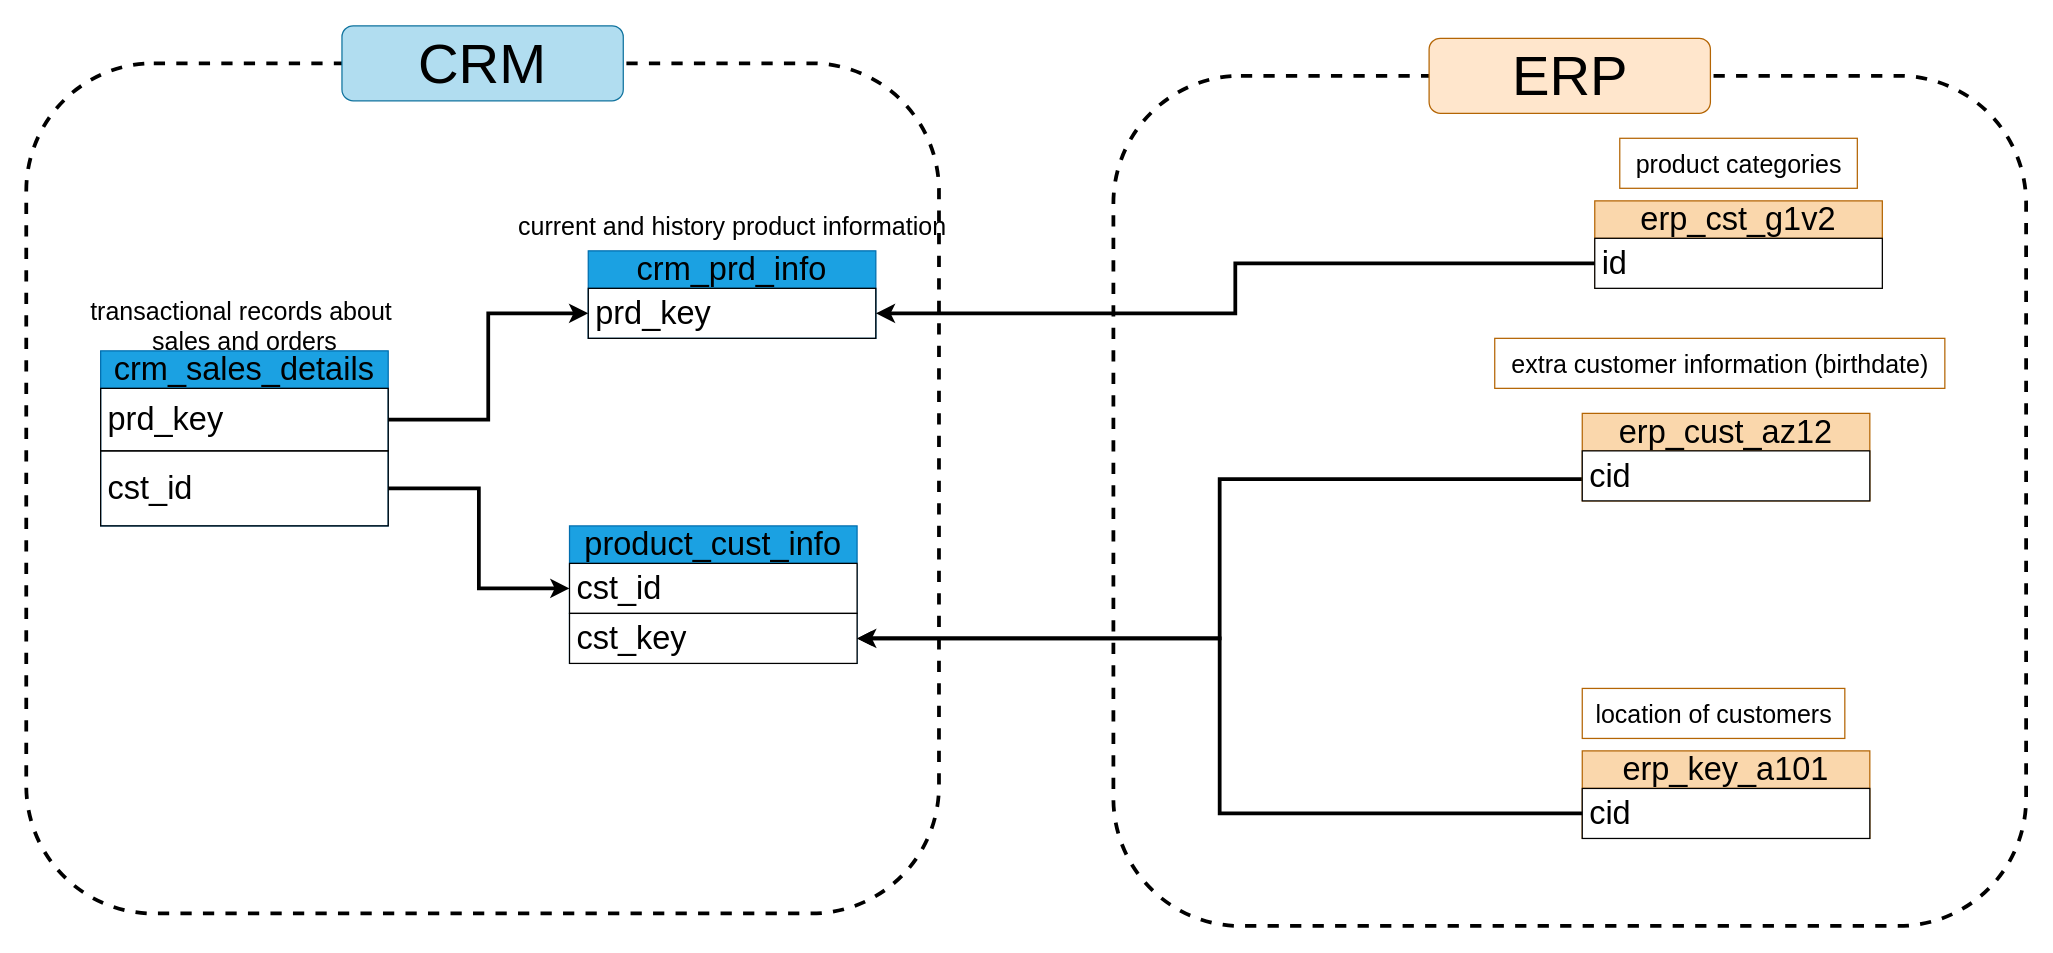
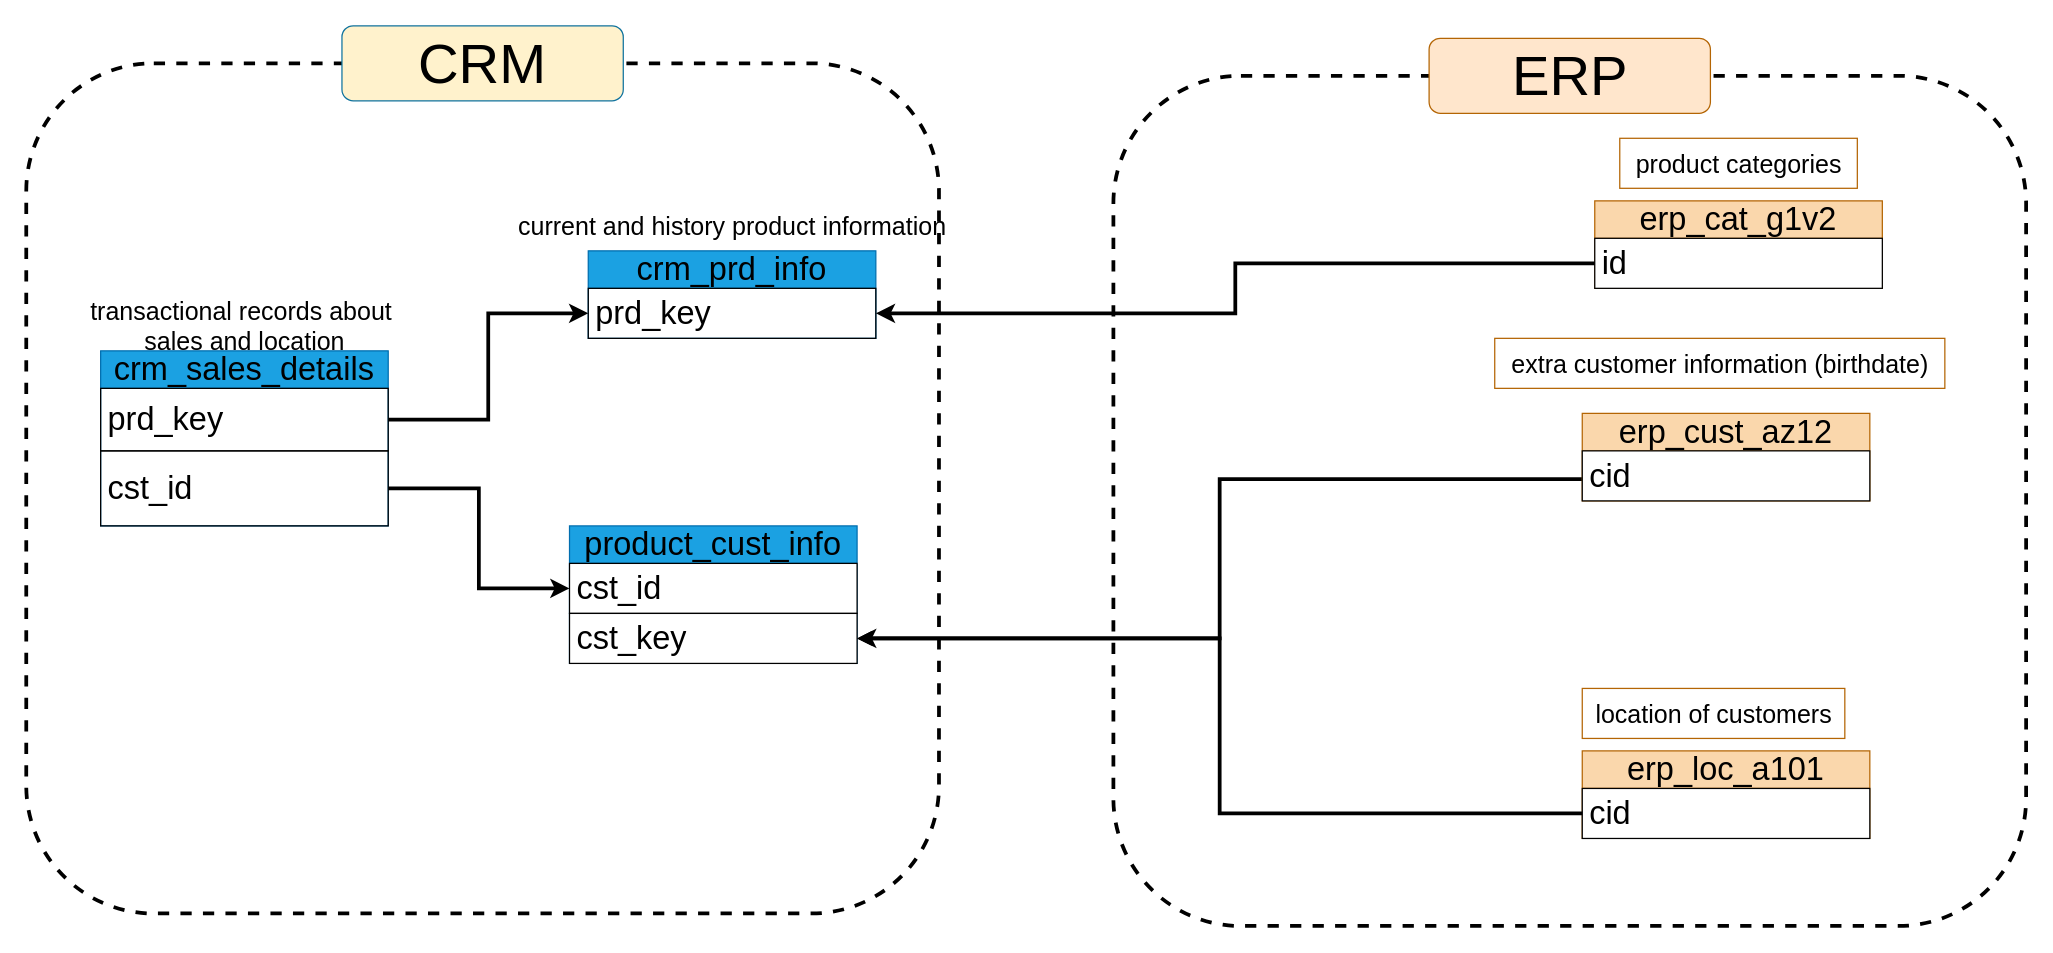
- <mxCell id="29" value="&lt;font style=&quot;font-size: 45px;&quot;&gt;CRM&lt;/font&gt;" style="rounded=1;whiteSpace=wrap;html=1;fillColor=#b1ddf0;strokeColor=#10739e;" vertex="1" parent="1"><mxGeometry x="273" y="20" width="225" height="60" as="geometry" /></mxCell>
+ <mxCell id="29" value="&lt;font style=&quot;font-size: 45px;&quot;&gt;CRM&lt;/font&gt;" style="rounded=1;whiteSpace=wrap;html=1;fillColor=#fff2cc;strokeColor=#10739e;" vertex="1" parent="1"><mxGeometry x="273" y="20" width="225" height="60" as="geometry" /></mxCell>
- <mxCell id="22" value="&lt;font style=&quot;color: rgb(0, 0, 0);&quot;&gt;erp_cst_g1v2&lt;/font&gt;" style="swimlane;fontStyle=0;childLayout=stackLayout;horizontal=1;startSize=30;horizontalStack=0;resizeParent=1;resizeParentMax=0;resizeLast=0;collapsible=1;marginBottom=0;whiteSpace=wrap;html=1;fontSize=26;fillColor=#fad7ac;strokeColor=#b46504;" vertex="1" parent="1"><mxGeometry x="1275" y="160" width="230" height="70" as="geometry" /></mxCell>
+ <mxCell id="22" value="&lt;font style=&quot;color: rgb(0, 0, 0);&quot;&gt;erp_cat_g1v2&lt;/font&gt;" style="swimlane;fontStyle=0;childLayout=stackLayout;horizontal=1;startSize=30;horizontalStack=0;resizeParent=1;resizeParentMax=0;resizeLast=0;collapsible=1;marginBottom=0;whiteSpace=wrap;html=1;fontSize=26;fillColor=#fad7ac;strokeColor=#b46504;" vertex="1" parent="1"><mxGeometry x="1275" y="160" width="230" height="70" as="geometry" /></mxCell>
- <mxCell id="11" value="&lt;span style=&quot;font-size: 20px;&quot;&gt;transactional records about&amp;nbsp;&lt;/span&gt;&lt;div&gt;&lt;span style=&quot;font-size: 20px;&quot;&gt;sales and orders&lt;/span&gt;&lt;/div&gt;" style="text;html=1;align=center;verticalAlign=middle;resizable=0;points=[];autosize=1;strokeColor=none;fillColor=none;" vertex="1" parent="1"><mxGeometry x="60" y="230" width="270" height="60" as="geometry" /></mxCell>
+ <mxCell id="11" value="&lt;span style=&quot;font-size: 20px;&quot;&gt;transactional records about&amp;nbsp;&lt;/span&gt;&lt;div&gt;&lt;span style=&quot;font-size: 20px;&quot;&gt;sales and location&lt;/span&gt;&lt;/div&gt;" style="text;html=1;align=center;verticalAlign=middle;resizable=0;points=[];autosize=1;strokeColor=none;fillColor=none;" vertex="1" parent="1"><mxGeometry x="60" y="230" width="270" height="60" as="geometry" /></mxCell>
- <mxCell id="18" value="&lt;font style=&quot;color: rgb(0, 0, 0);&quot;&gt;erp_key_a101&lt;/font&gt;" style="swimlane;fontStyle=0;childLayout=stackLayout;horizontal=1;startSize=30;horizontalStack=0;resizeParent=1;resizeParentMax=0;resizeLast=0;collapsible=1;marginBottom=0;whiteSpace=wrap;html=1;fontSize=26;fillColor=#fad7ac;strokeColor=#b46504;" vertex="1" parent="1"><mxGeometry x="1265" y="600" width="230" height="70" as="geometry" /></mxCell>
+ <mxCell id="18" value="&lt;font style=&quot;color: rgb(0, 0, 0);&quot;&gt;erp_loc_a101&lt;/font&gt;" style="swimlane;fontStyle=0;childLayout=stackLayout;horizontal=1;startSize=30;horizontalStack=0;resizeParent=1;resizeParentMax=0;resizeLast=0;collapsible=1;marginBottom=0;whiteSpace=wrap;html=1;fontSize=26;fillColor=#fad7ac;strokeColor=#b46504;" vertex="1" parent="1"><mxGeometry x="1265" y="600" width="230" height="70" as="geometry" /></mxCell>
